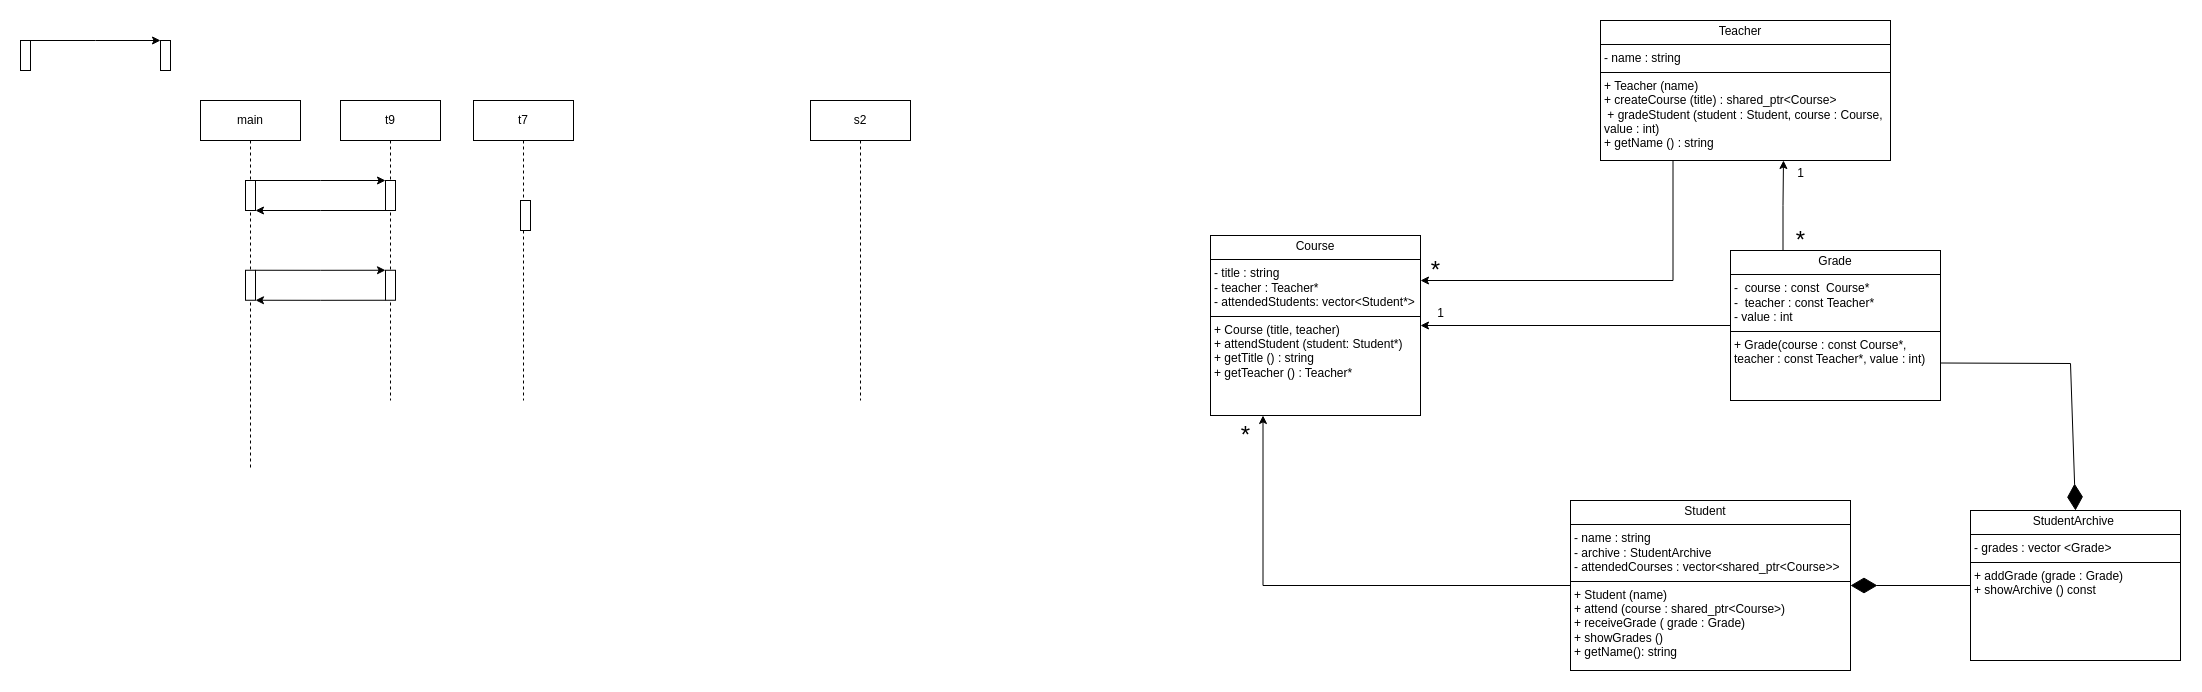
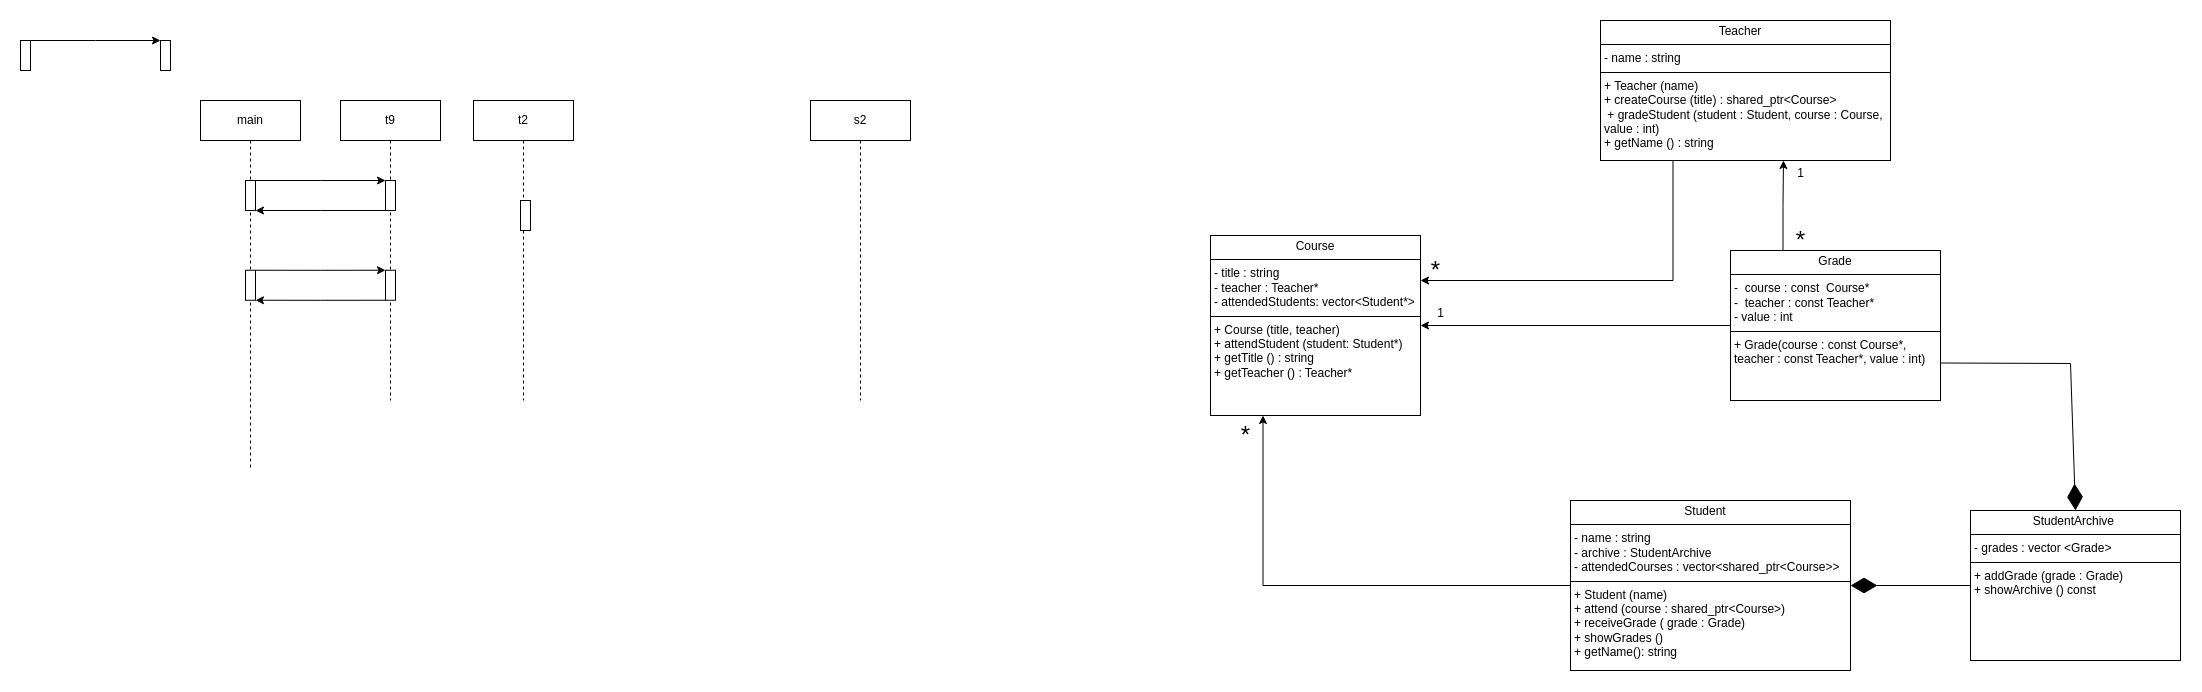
- <mxCell id="15" value="t7" style="shape=umlLifeline;perimeter=lifelinePerimeter;whiteSpace=wrap;html=1;container=1;dropTarget=0;collapsible=0;recursiveResize=0;outlineConnect=0;portConstraint=eastwest;newEdgeStyle={&quot;curved&quot;:0,&quot;rounded&quot;:0};" vertex="1" parent="1"><mxGeometry x="473" y="100" width="100" height="300" as="geometry" /></mxCell>
+ <mxCell id="15" value="t2" style="shape=umlLifeline;perimeter=lifelinePerimeter;whiteSpace=wrap;html=1;container=1;dropTarget=0;collapsible=0;recursiveResize=0;outlineConnect=0;portConstraint=eastwest;newEdgeStyle={&quot;curved&quot;:0,&quot;rounded&quot;:0};" vertex="1" parent="1"><mxGeometry x="473" y="100" width="100" height="300" as="geometry" /></mxCell>
